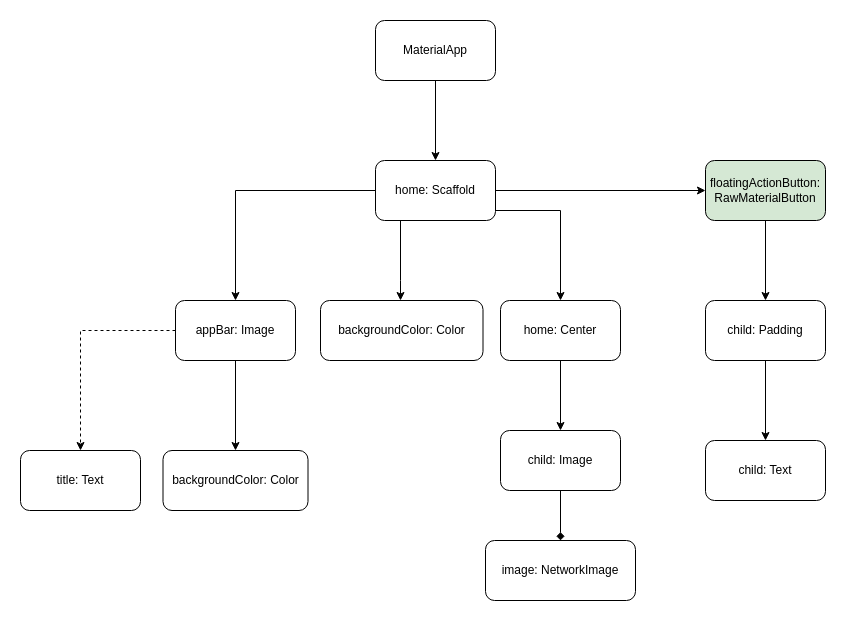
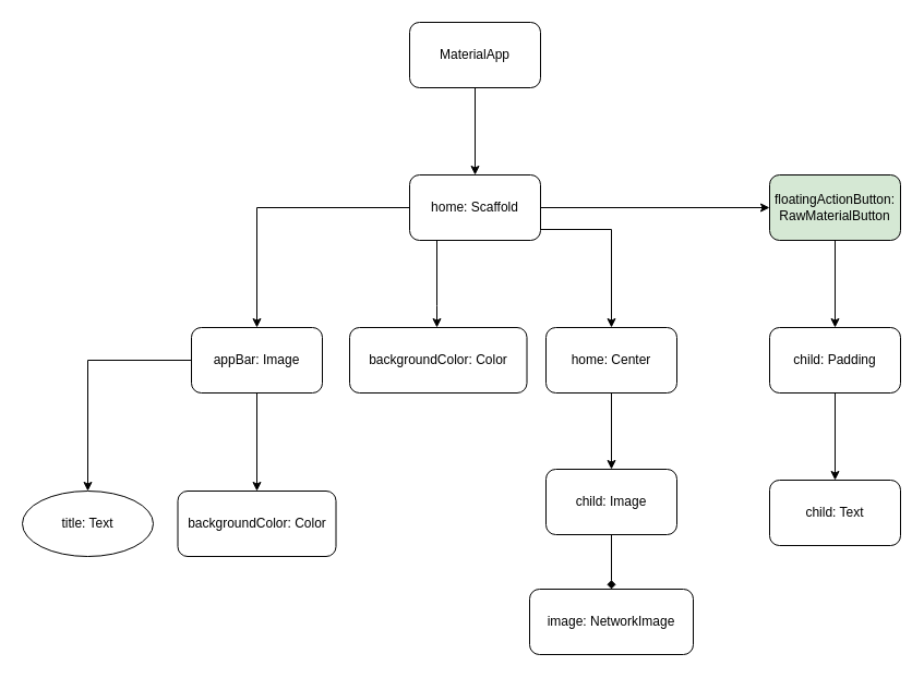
- <mxCell id="14" value="" style="edgeStyle=orthogonalEdgeStyle;rounded=0;orthogonalLoop=1;jettySize=auto;html=1;dashed=1;" parent="1" source="16" target="18" edge="1"><mxGeometry relative="1" as="geometry" /></mxCell>
+ <mxCell id="14" value="" style="edgeStyle=orthogonalEdgeStyle;rounded=0;orthogonalLoop=1;jettySize=auto;html=1;" parent="1" source="16" target="18" edge="1"><mxGeometry relative="1" as="geometry" /></mxCell>
- <mxCell id="18" value="title: Text" style="rounded=1;whiteSpace=wrap;html=1;" parent="1" vertex="1"><mxGeometry x="20" y="450" width="120" height="60" as="geometry" /></mxCell>
+ <mxCell id="18" value="title: Text" style="ellipse;whiteSpace=wrap;html=1;" parent="1" vertex="1"><mxGeometry x="20" y="450" width="120" height="60" as="geometry" /></mxCell>
